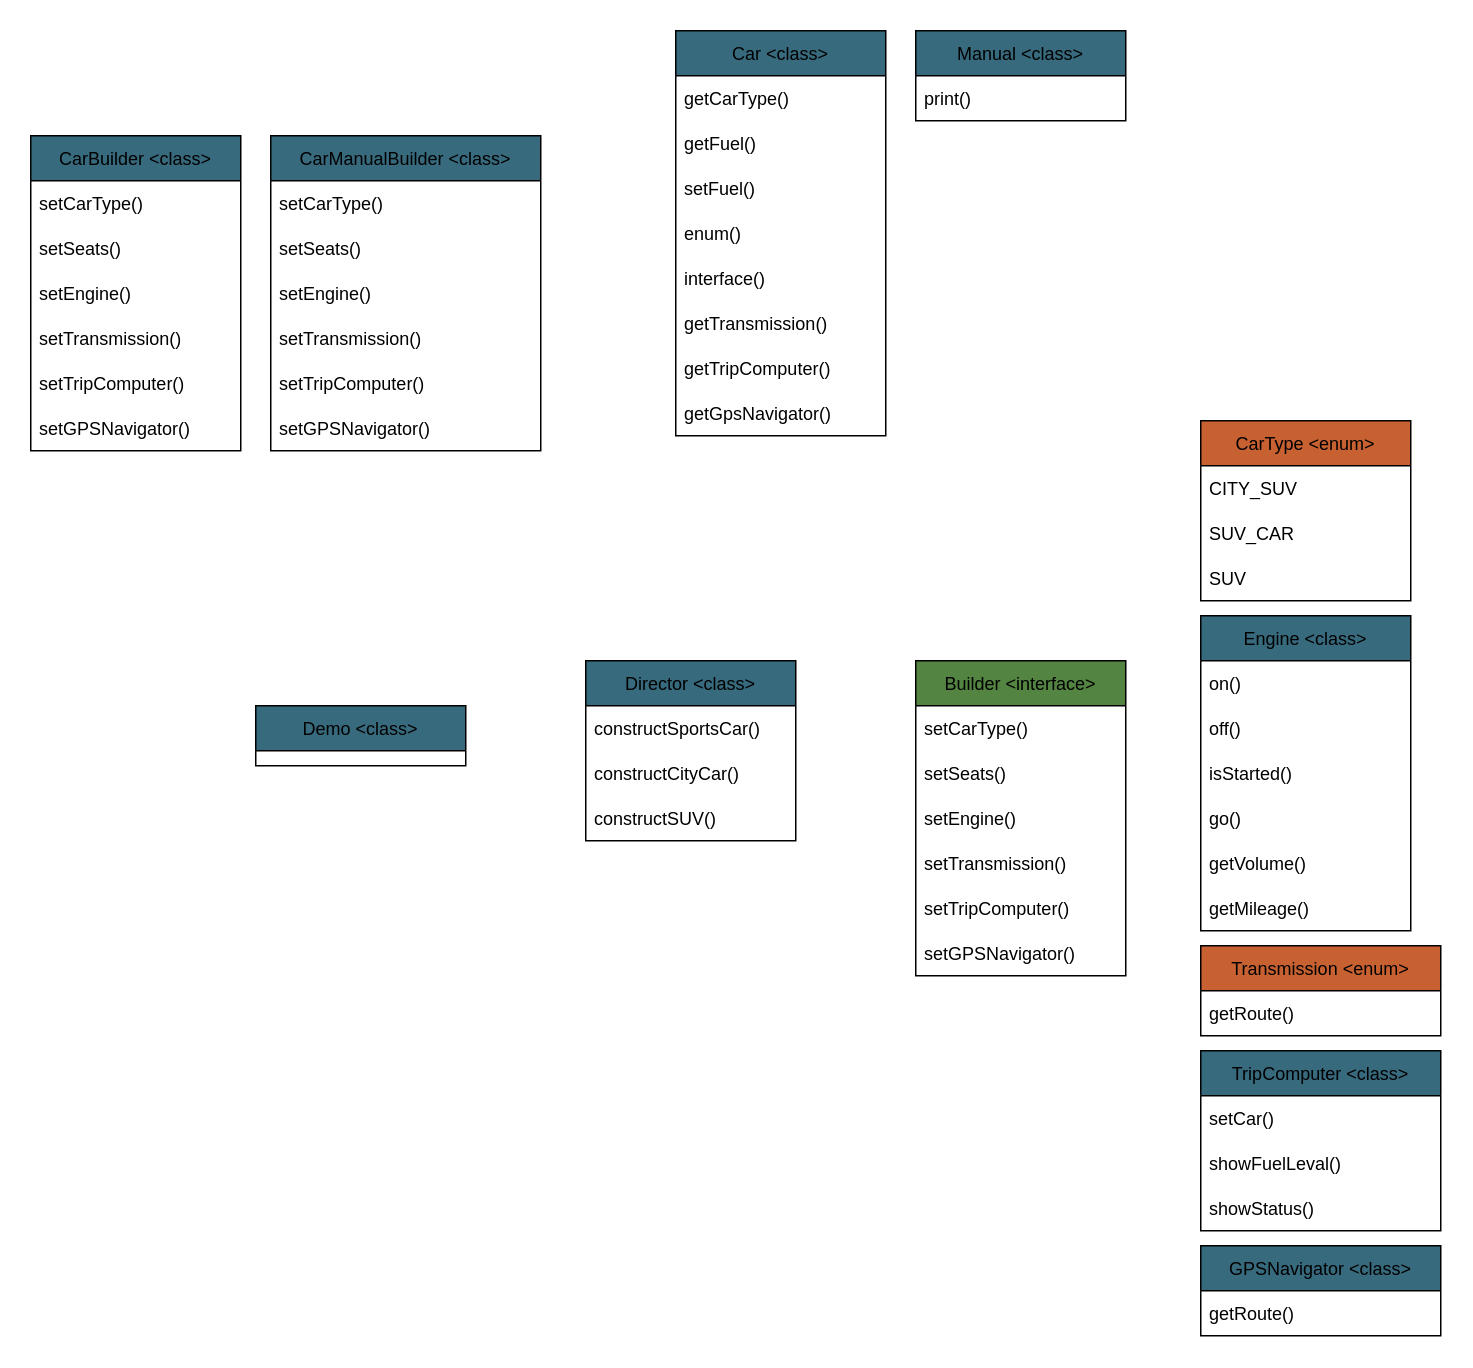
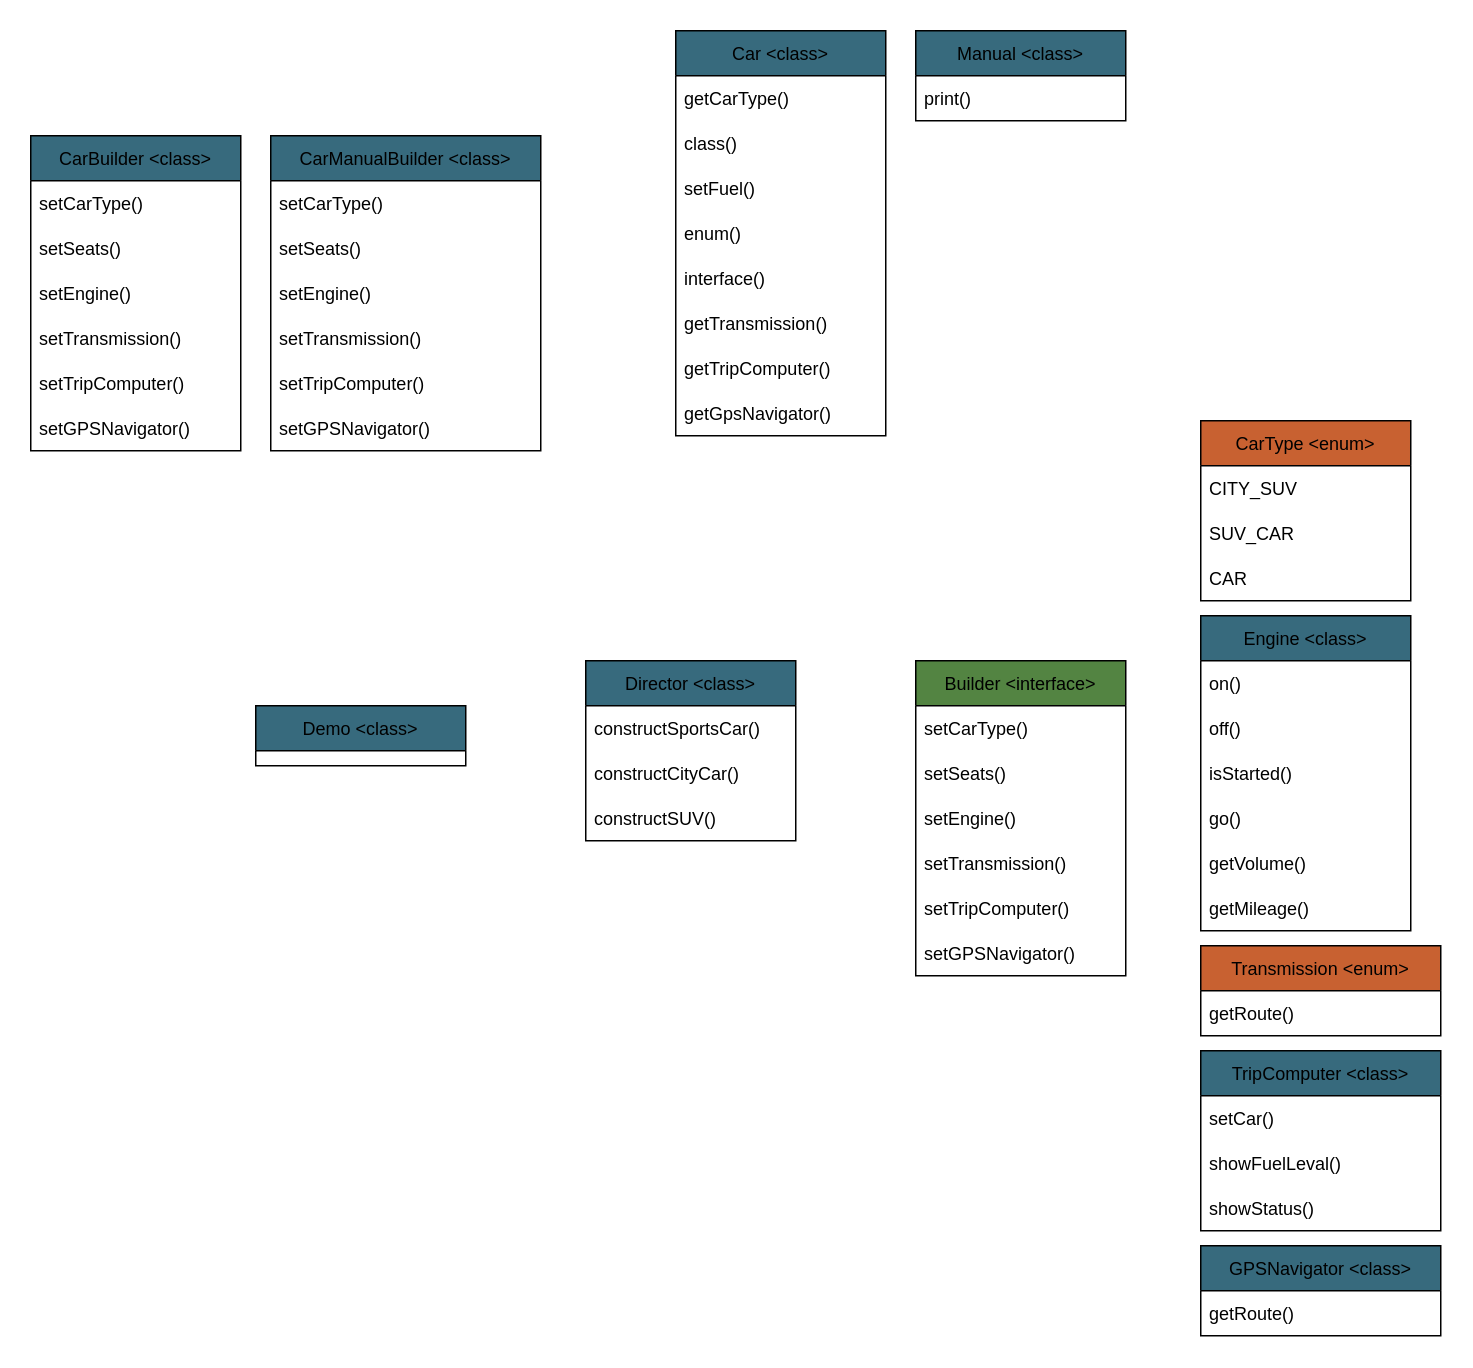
- <mxCell id="25" value="getFuel()" style="text;strokeColor=none;fillColor=none;align=left;verticalAlign=middle;spacingLeft=4;spacingRight=4;overflow=hidden;points=[[0,0.5],[1,0.5]];portConstraint=eastwest;rotatable=0;" vertex="1" parent="23"><mxGeometry y="60" width="140" height="30" as="geometry" /></mxCell>
+ <mxCell id="25" value="class()" style="text;strokeColor=none;fillColor=none;align=left;verticalAlign=middle;spacingLeft=4;spacingRight=4;overflow=hidden;points=[[0,0.5],[1,0.5]];portConstraint=eastwest;rotatable=0;" vertex="1" parent="23"><mxGeometry y="60" width="140" height="30" as="geometry" /></mxCell>
- <mxCell id="35" value="SUV" style="text;strokeColor=none;fillColor=none;align=left;verticalAlign=middle;spacingLeft=4;spacingRight=4;overflow=hidden;points=[[0,0.5],[1,0.5]];portConstraint=eastwest;rotatable=0;" vertex="1" parent="32"><mxGeometry y="90" width="140" height="30" as="geometry" /></mxCell>
+ <mxCell id="35" value="CAR" style="text;strokeColor=none;fillColor=none;align=left;verticalAlign=middle;spacingLeft=4;spacingRight=4;overflow=hidden;points=[[0,0.5],[1,0.5]];portConstraint=eastwest;rotatable=0;" vertex="1" parent="32"><mxGeometry y="90" width="140" height="30" as="geometry" /></mxCell>
